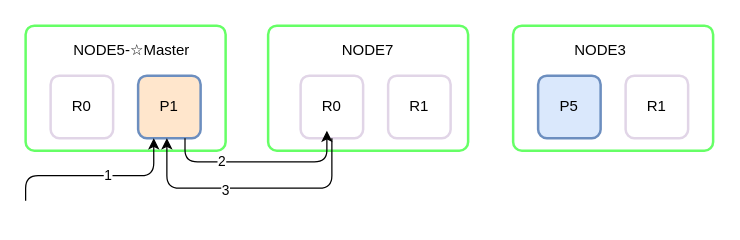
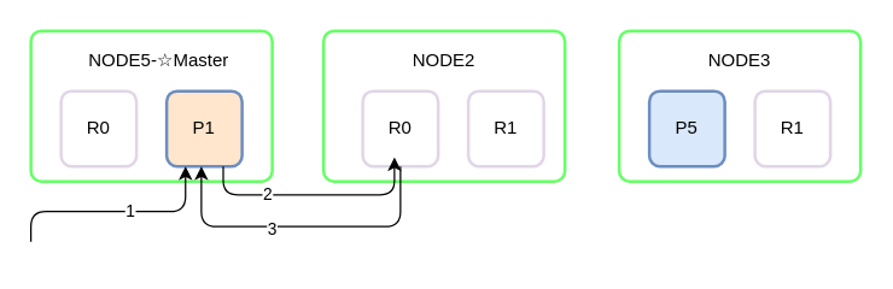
- <mxCell id="12" value="NODE7" style="rounded=1;whiteSpace=wrap;html=1;absoluteArcSize=1;arcSize=14;strokeWidth=2;strokeColor=#FFFFFF;fillColor=none;" parent="1" vertex="1"><mxGeometry x="228.5" y="30" width="130" height="20" as="geometry" /></mxCell>
+ <mxCell id="12" value="NODE2" style="rounded=1;whiteSpace=wrap;html=1;absoluteArcSize=1;arcSize=14;strokeWidth=2;strokeColor=#FFFFFF;fillColor=none;" parent="1" vertex="1"><mxGeometry x="228.5" y="30" width="130" height="20" as="geometry" /></mxCell>
- <mxCell id="13" value="NODE3" style="rounded=1;whiteSpace=wrap;html=1;absoluteArcSize=1;arcSize=14;strokeWidth=2;strokeColor=#FFFFFF;fillColor=none;" parent="1" vertex="1"><mxGeometry x="415" y="30" width="130" height="20" as="geometry" /></mxCell>
+ <mxCell id="13" value="NODE3" style="rounded=1;whiteSpace=wrap;html=1;absoluteArcSize=1;arcSize=14;strokeWidth=2;strokeColor=#FFFFFF;fillColor=none;" parent="1" vertex="1"><mxGeometry x="425" y="30" width="130" height="20" as="geometry" /></mxCell>
